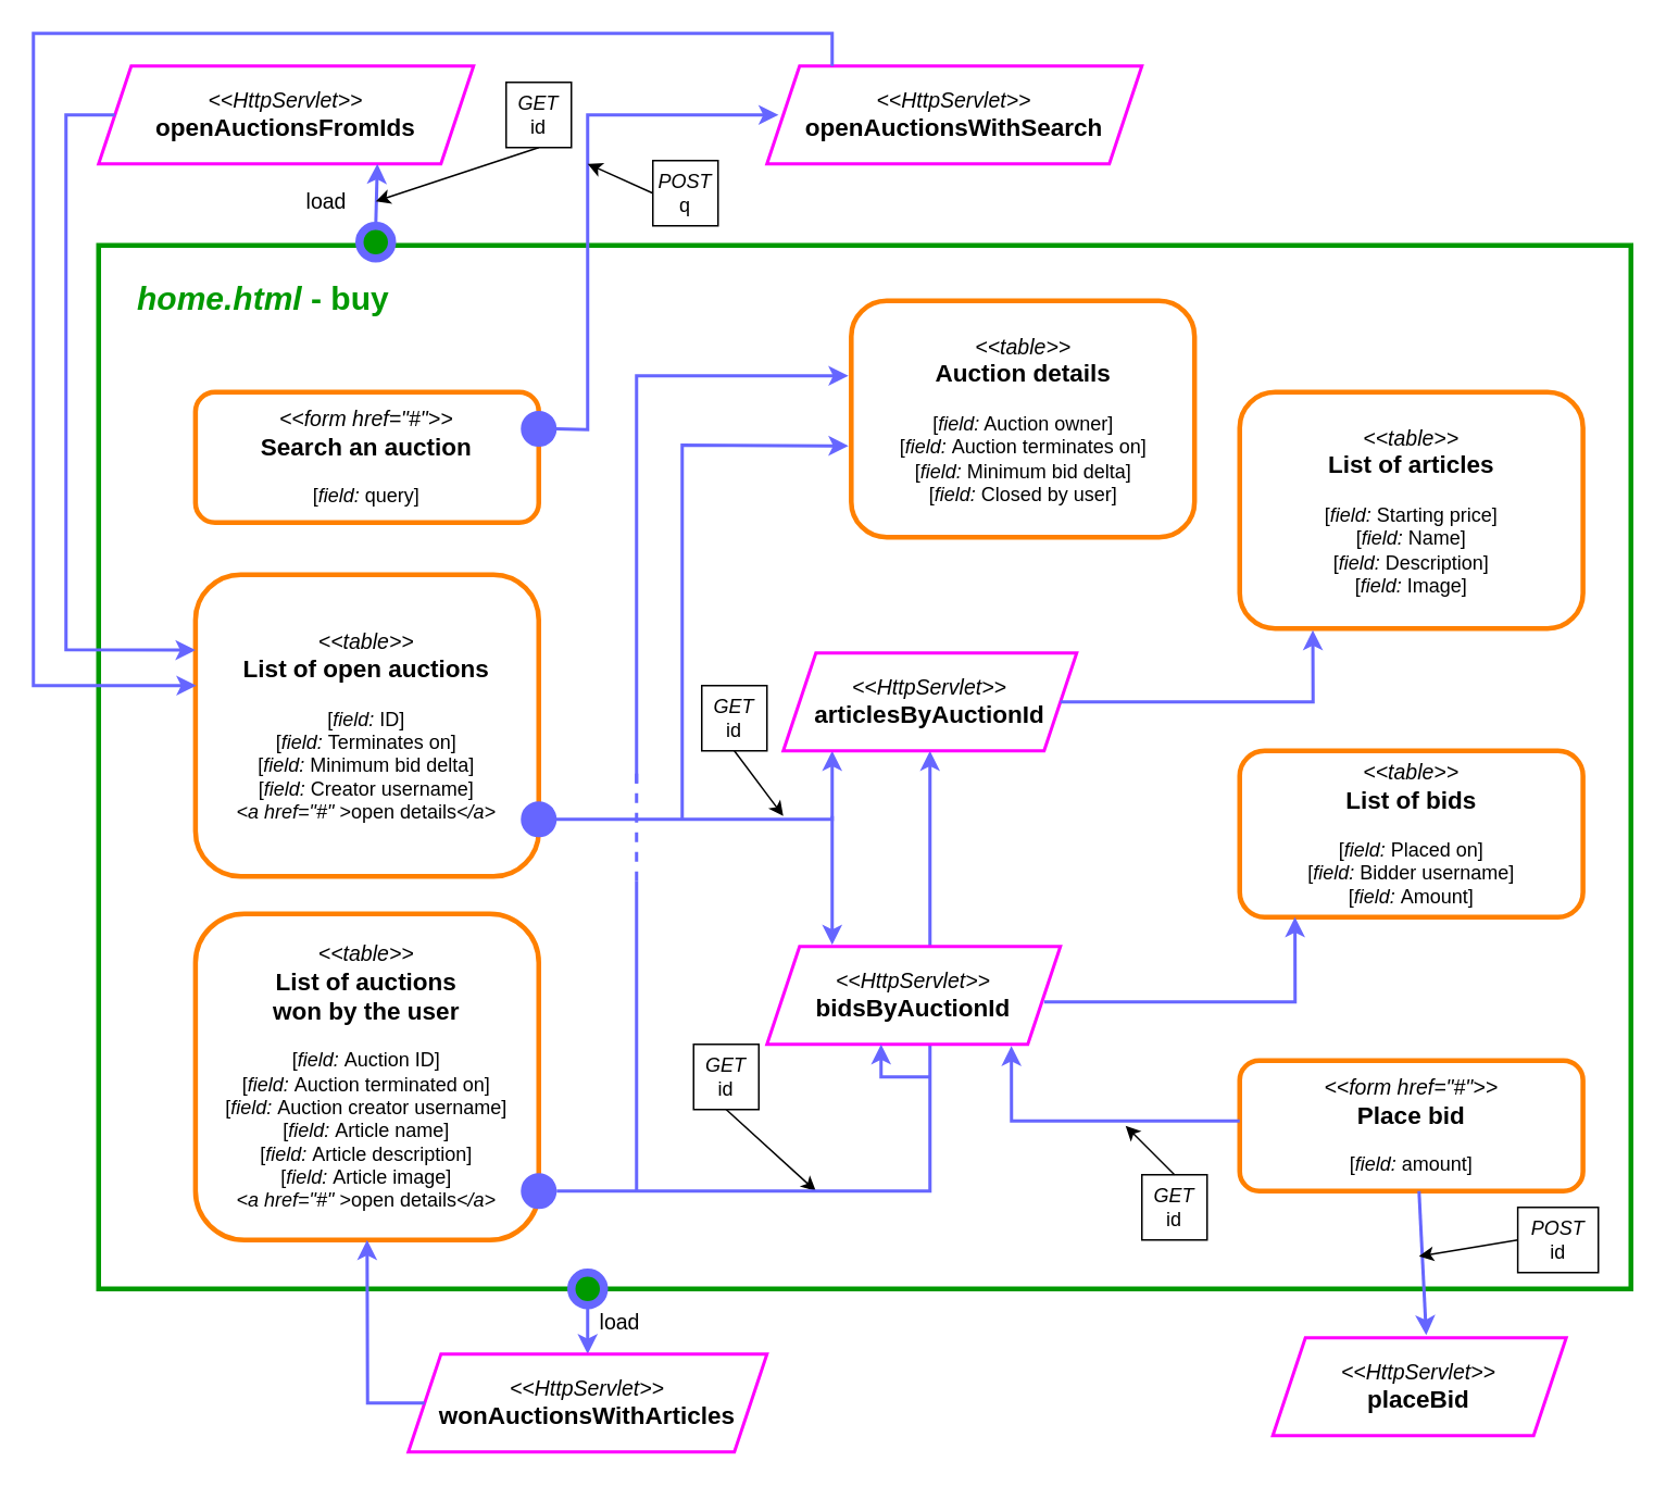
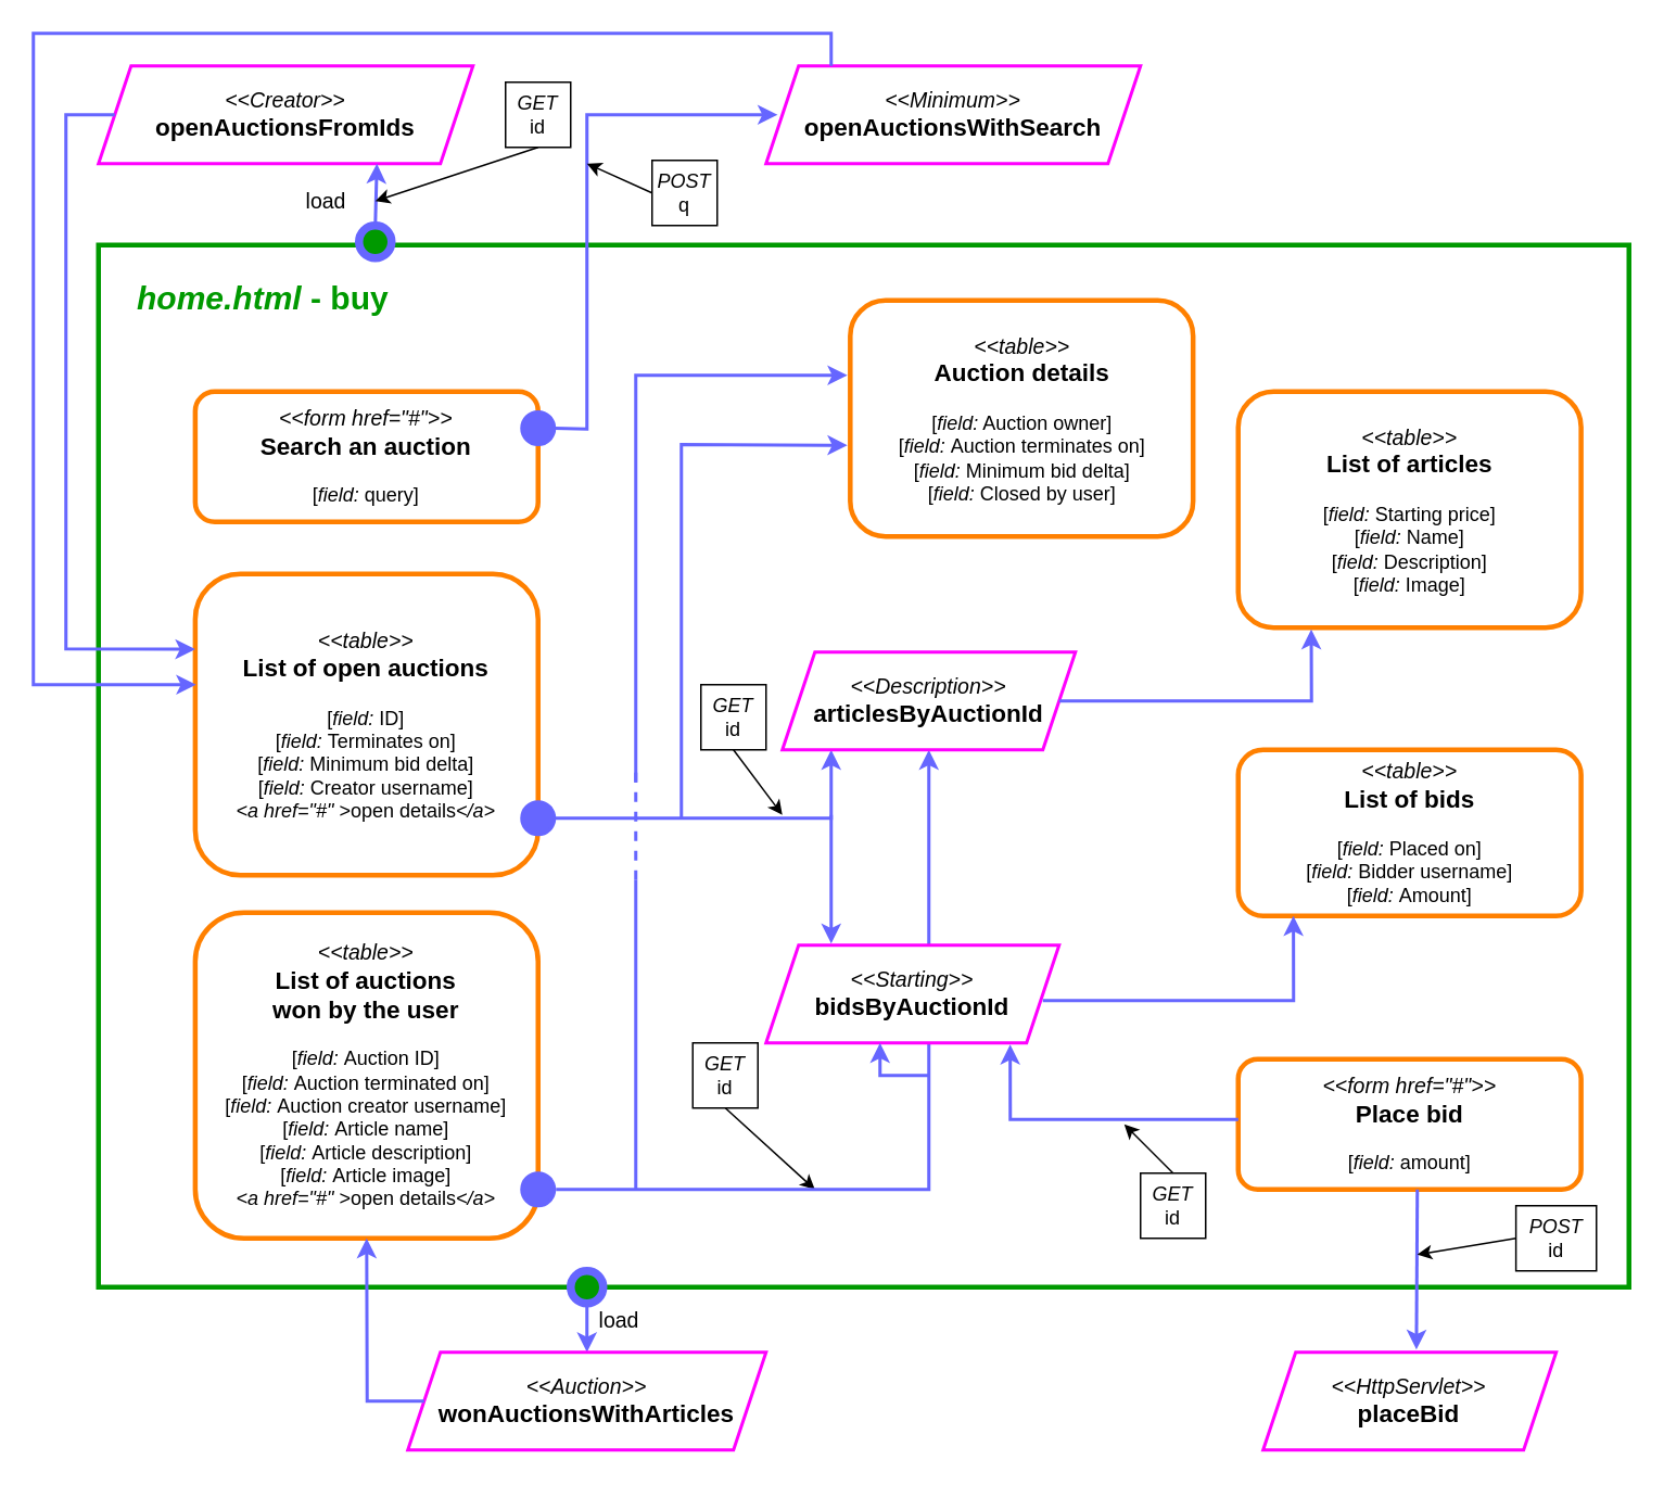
- <mxCell id="43" value="&lt;font style=&quot;&quot;&gt;&lt;i style=&quot;font-size: 13px;&quot;&gt;&amp;lt;&amp;lt;HttpServlet&amp;gt;&amp;gt;&lt;/i&gt;&lt;br&gt;&lt;span style=&quot;font-size: 15px;&quot;&gt;&lt;b&gt;openAuctionsFromIds&lt;/b&gt;&lt;/span&gt;&lt;br&gt;&lt;/font&gt;" style="shape=parallelogram;perimeter=parallelogramPerimeter;whiteSpace=wrap;html=1;fixedSize=1;strokeColor=#FF00FF;strokeWidth=2;" parent="1" vertex="1"><mxGeometry x="60" y="40" width="230" height="60" as="geometry" /></mxCell>
+ <mxCell id="43" value="&lt;font style=&quot;&quot;&gt;&lt;i style=&quot;font-size: 13px;&quot;&gt;&amp;lt;&amp;lt;Creator&amp;gt;&amp;gt;&lt;/i&gt;&lt;br&gt;&lt;span style=&quot;font-size: 15px;&quot;&gt;&lt;b&gt;openAuctionsFromIds&lt;/b&gt;&lt;/span&gt;&lt;br&gt;&lt;/font&gt;" style="shape=parallelogram;perimeter=parallelogramPerimeter;whiteSpace=wrap;html=1;fixedSize=1;strokeColor=#FF00FF;strokeWidth=2;" parent="1" vertex="1"><mxGeometry x="60" y="40" width="230" height="60" as="geometry" /></mxCell>
- <mxCell id="15" value="&lt;font style=&quot;&quot;&gt;&lt;i style=&quot;font-size: 13px;&quot;&gt;&amp;lt;&amp;lt;HttpServlet&amp;gt;&amp;gt;&lt;/i&gt;&lt;br&gt;&lt;span style=&quot;font-size: 15px;&quot;&gt;&lt;b&gt;openAuctionsWithSearch&lt;/b&gt;&lt;/span&gt;&lt;br&gt;&lt;/font&gt;" style="shape=parallelogram;perimeter=parallelogramPerimeter;whiteSpace=wrap;html=1;fixedSize=1;strokeColor=#FF00FF;strokeWidth=2;" parent="1" vertex="1"><mxGeometry x="470" y="40" width="230" height="60" as="geometry" /></mxCell>
+ <mxCell id="15" value="&lt;font style=&quot;&quot;&gt;&lt;i style=&quot;font-size: 13px;&quot;&gt;&amp;lt;&amp;lt;Minimum&amp;gt;&amp;gt;&lt;/i&gt;&lt;br&gt;&lt;span style=&quot;font-size: 15px;&quot;&gt;&lt;b&gt;openAuctionsWithSearch&lt;/b&gt;&lt;/span&gt;&lt;br&gt;&lt;/font&gt;" style="shape=parallelogram;perimeter=parallelogramPerimeter;whiteSpace=wrap;html=1;fixedSize=1;strokeColor=#FF00FF;strokeWidth=2;" parent="1" vertex="1"><mxGeometry x="470" y="40" width="230" height="60" as="geometry" /></mxCell>
- <mxCell id="23" value="&lt;font style=&quot;&quot;&gt;&lt;i style=&quot;font-size: 13px;&quot;&gt;&amp;lt;&amp;lt;HttpServlet&amp;gt;&amp;gt;&lt;/i&gt;&lt;br&gt;&lt;span style=&quot;font-size: 15px;&quot;&gt;&lt;b&gt;articlesByAuctionId&lt;/b&gt;&lt;/span&gt;&lt;br&gt;&lt;/font&gt;" style="shape=parallelogram;perimeter=parallelogramPerimeter;whiteSpace=wrap;html=1;fixedSize=1;strokeColor=#FF00FF;strokeWidth=2;" parent="1" vertex="1"><mxGeometry x="480" y="400" width="180" height="60" as="geometry" /></mxCell>
+ <mxCell id="23" value="&lt;font style=&quot;&quot;&gt;&lt;i style=&quot;font-size: 13px;&quot;&gt;&amp;lt;&amp;lt;Description&amp;gt;&amp;gt;&lt;/i&gt;&lt;br&gt;&lt;span style=&quot;font-size: 15px;&quot;&gt;&lt;b&gt;articlesByAuctionId&lt;/b&gt;&lt;/span&gt;&lt;br&gt;&lt;/font&gt;" style="shape=parallelogram;perimeter=parallelogramPerimeter;whiteSpace=wrap;html=1;fixedSize=1;strokeColor=#FF00FF;strokeWidth=2;" parent="1" vertex="1"><mxGeometry x="480" y="400" width="180" height="60" as="geometry" /></mxCell>
- <mxCell id="24" value="&lt;font style=&quot;&quot;&gt;&lt;i style=&quot;font-size: 13px;&quot;&gt;&amp;lt;&amp;lt;HttpServlet&amp;gt;&amp;gt;&lt;/i&gt;&lt;br&gt;&lt;span style=&quot;font-size: 15px;&quot;&gt;&lt;b&gt;bidsByAuctionId&lt;/b&gt;&lt;/span&gt;&lt;br&gt;&lt;/font&gt;" style="shape=parallelogram;perimeter=parallelogramPerimeter;whiteSpace=wrap;html=1;fixedSize=1;strokeColor=#FF00FF;strokeWidth=2;" parent="1" vertex="1"><mxGeometry x="470" y="580" width="180" height="60" as="geometry" /></mxCell>
+ <mxCell id="24" value="&lt;font style=&quot;&quot;&gt;&lt;i style=&quot;font-size: 13px;&quot;&gt;&amp;lt;&amp;lt;Starting&amp;gt;&amp;gt;&lt;/i&gt;&lt;br&gt;&lt;span style=&quot;font-size: 15px;&quot;&gt;&lt;b&gt;bidsByAuctionId&lt;/b&gt;&lt;/span&gt;&lt;br&gt;&lt;/font&gt;" style="shape=parallelogram;perimeter=parallelogramPerimeter;whiteSpace=wrap;html=1;fixedSize=1;strokeColor=#FF00FF;strokeWidth=2;" parent="1" vertex="1"><mxGeometry x="470" y="580" width="180" height="60" as="geometry" /></mxCell>
- <mxCell id="30" value="&lt;font style=&quot;&quot;&gt;&lt;i style=&quot;font-size: 13px;&quot;&gt;&amp;lt;&amp;lt;HttpServlet&amp;gt;&amp;gt;&lt;/i&gt;&lt;br&gt;&lt;span style=&quot;font-size: 15px;&quot;&gt;&lt;b&gt;placeBid&lt;/b&gt;&lt;/span&gt;&lt;br&gt;&lt;/font&gt;" style="shape=parallelogram;perimeter=parallelogramPerimeter;whiteSpace=wrap;html=1;fixedSize=1;strokeColor=#FF00FF;strokeWidth=2;" parent="1" vertex="1"><mxGeometry x="780.29" y="820" width="180" height="60" as="geometry" /></mxCell>
+ <mxCell id="30" value="&lt;font style=&quot;&quot;&gt;&lt;i style=&quot;font-size: 13px;&quot;&gt;&amp;lt;&amp;lt;HttpServlet&amp;gt;&amp;gt;&lt;/i&gt;&lt;br&gt;&lt;span style=&quot;font-size: 15px;&quot;&gt;&lt;b&gt;placeBid&lt;/b&gt;&lt;/span&gt;&lt;br&gt;&lt;/font&gt;" style="shape=parallelogram;perimeter=parallelogramPerimeter;whiteSpace=wrap;html=1;fixedSize=1;strokeColor=#FF00FF;strokeWidth=2;" parent="1" vertex="1"><mxGeometry x="775.29" y="830" width="180" height="60" as="geometry" /></mxCell>
- <mxCell id="41" value="&lt;font style=&quot;&quot;&gt;&lt;i style=&quot;font-size: 13px;&quot;&gt;&amp;lt;&amp;lt;HttpServlet&amp;gt;&amp;gt;&lt;/i&gt;&lt;br&gt;&lt;span style=&quot;font-size: 15px;&quot;&gt;&lt;b&gt;wonAuctionsWithArticles&lt;/b&gt;&lt;/span&gt;&lt;br&gt;&lt;/font&gt;" style="shape=parallelogram;perimeter=parallelogramPerimeter;whiteSpace=wrap;html=1;fixedSize=1;strokeColor=#FF00FF;strokeWidth=2;" parent="1" vertex="1"><mxGeometry x="250" y="830" width="220" height="60" as="geometry" /></mxCell>
+ <mxCell id="41" value="&lt;font style=&quot;&quot;&gt;&lt;i style=&quot;font-size: 13px;&quot;&gt;&amp;lt;&amp;lt;Auction&amp;gt;&amp;gt;&lt;/i&gt;&lt;br&gt;&lt;span style=&quot;font-size: 15px;&quot;&gt;&lt;b&gt;wonAuctionsWithArticles&lt;/b&gt;&lt;/span&gt;&lt;br&gt;&lt;/font&gt;" style="shape=parallelogram;perimeter=parallelogramPerimeter;whiteSpace=wrap;html=1;fixedSize=1;strokeColor=#FF00FF;strokeWidth=2;" parent="1" vertex="1"><mxGeometry x="250" y="830" width="220" height="60" as="geometry" /></mxCell>
